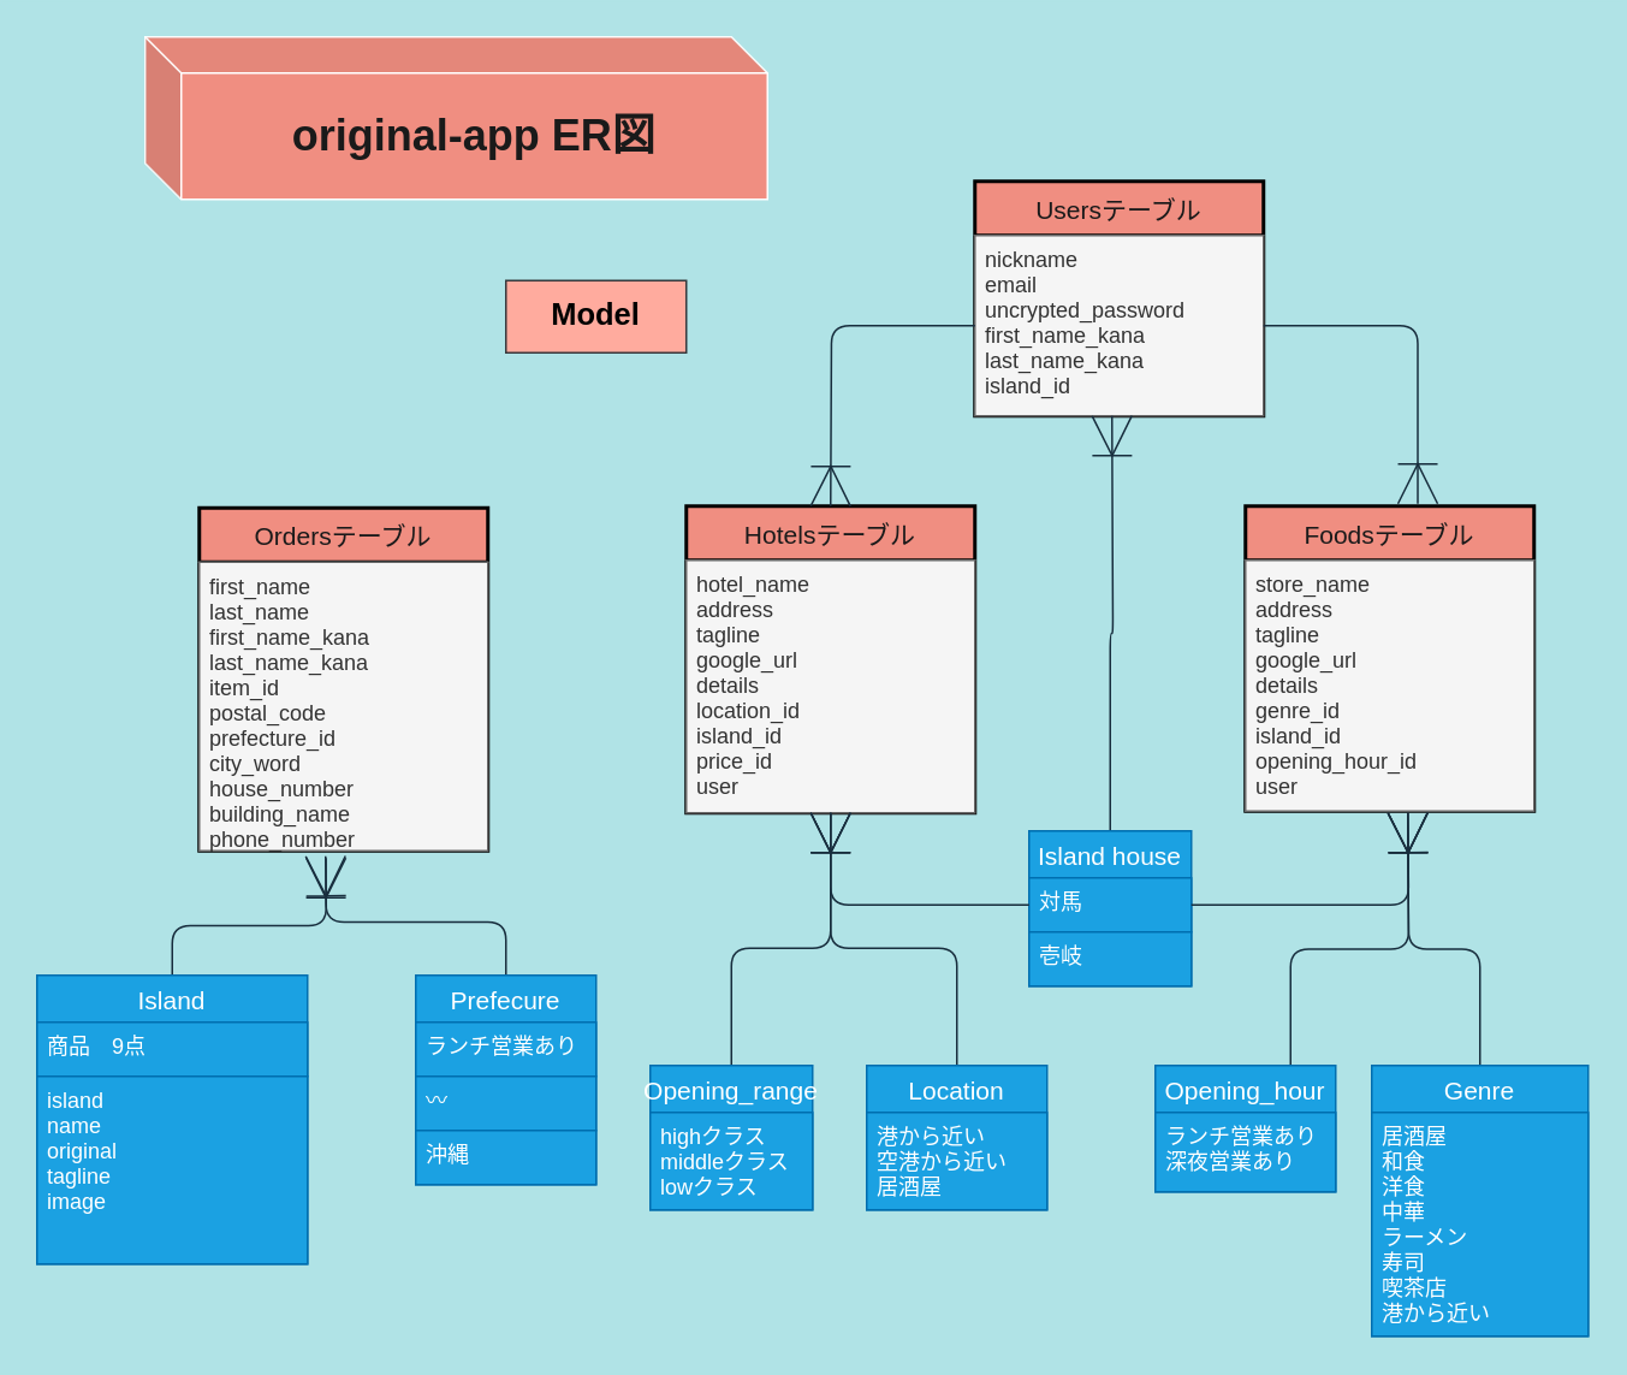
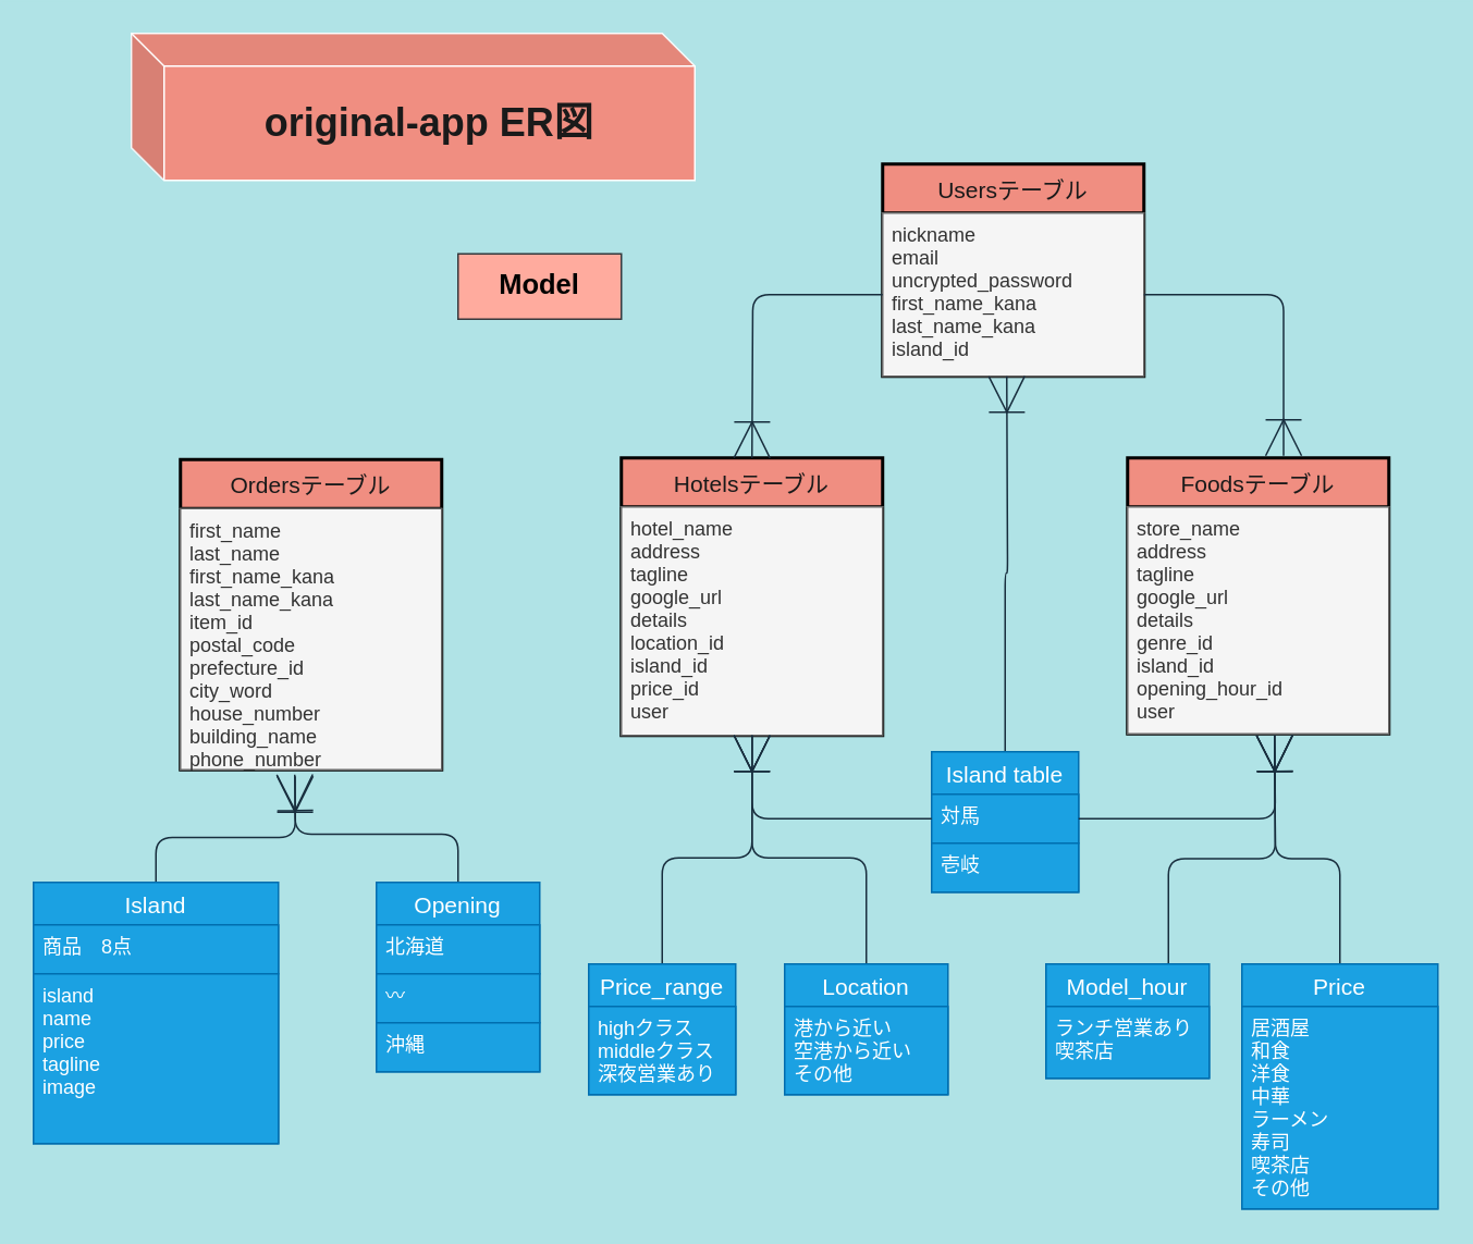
- <mxCell id="33" value="Island house" style="swimlane;fontStyle=0;childLayout=stackLayout;horizontal=1;startSize=26;horizontalStack=0;resizeParent=1;resizeParentMax=0;resizeLast=0;collapsible=1;marginBottom=0;align=center;fontSize=14;strokeColor=#006EAF;fillColor=#1ba1e2;fontColor=#ffffff;" vertex="1" parent="1"><mxGeometry x="570" y="460" width="90" height="86" as="geometry" /></mxCell>
+ <mxCell id="33" value="Island table" style="swimlane;fontStyle=0;childLayout=stackLayout;horizontal=1;startSize=26;horizontalStack=0;resizeParent=1;resizeParentMax=0;resizeLast=0;collapsible=1;marginBottom=0;align=center;fontSize=14;strokeColor=#006EAF;fillColor=#1ba1e2;fontColor=#ffffff;" vertex="1" parent="1"><mxGeometry x="570" y="460" width="90" height="86" as="geometry" /></mxCell>
- <mxCell id="28" value="Prefecure" style="swimlane;fontStyle=0;childLayout=stackLayout;horizontal=1;startSize=26;horizontalStack=0;resizeParent=1;resizeParentMax=0;resizeLast=0;collapsible=1;marginBottom=0;align=center;fontSize=14;fontColor=#ffffff;strokeColor=#006EAF;fillColor=#1ba1e2;" vertex="1" parent="1"><mxGeometry x="230" y="540" width="100" height="116" as="geometry" /></mxCell>
+ <mxCell id="28" value="Opening" style="swimlane;fontStyle=0;childLayout=stackLayout;horizontal=1;startSize=26;horizontalStack=0;resizeParent=1;resizeParentMax=0;resizeLast=0;collapsible=1;marginBottom=0;align=center;fontSize=14;fontColor=#ffffff;strokeColor=#006EAF;fillColor=#1ba1e2;" vertex="1" parent="1"><mxGeometry x="230" y="540" width="100" height="116" as="geometry" /></mxCell>
- <mxCell id="13" value="商品　9点" style="text;strokeColor=#006EAF;fillColor=#1ba1e2;spacingLeft=4;spacingRight=4;overflow=hidden;rotatable=0;points=[[0,0.5],[1,0.5]];portConstraint=eastwest;fontSize=12;fontColor=#ffffff;" vertex="1" parent="12"><mxGeometry y="26" width="150" height="30" as="geometry" /></mxCell>
+ <mxCell id="13" value="商品　8点" style="text;strokeColor=#006EAF;fillColor=#1ba1e2;spacingLeft=4;spacingRight=4;overflow=hidden;rotatable=0;points=[[0,0.5],[1,0.5]];portConstraint=eastwest;fontSize=12;fontColor=#ffffff;" vertex="1" parent="12"><mxGeometry y="26" width="150" height="30" as="geometry" /></mxCell>
- <mxCell id="29" value="ランチ営業あり" style="text;strokeColor=#006EAF;fillColor=#1ba1e2;spacingLeft=4;spacingRight=4;overflow=hidden;rotatable=0;points=[[0,0.5],[1,0.5]];portConstraint=eastwest;fontSize=12;fontColor=#ffffff;" vertex="1" parent="28"><mxGeometry y="26" width="100" height="30" as="geometry" /></mxCell>
+ <mxCell id="29" value="北海道" style="text;strokeColor=#006EAF;fillColor=#1ba1e2;spacingLeft=4;spacingRight=4;overflow=hidden;rotatable=0;points=[[0,0.5],[1,0.5]];portConstraint=eastwest;fontSize=12;fontColor=#ffffff;" vertex="1" parent="28"><mxGeometry y="26" width="100" height="30" as="geometry" /></mxCell>
- <mxCell id="16" value="Opening_range" style="swimlane;fontStyle=0;childLayout=stackLayout;horizontal=1;startSize=26;horizontalStack=0;resizeParent=1;resizeParentMax=0;resizeLast=0;collapsible=1;marginBottom=0;align=center;fontSize=14;fontColor=#ffffff;strokeColor=#006EAF;fillColor=#1ba1e2;" vertex="1" parent="1"><mxGeometry x="360" y="590" width="90" height="80" as="geometry" /></mxCell>
+ <mxCell id="16" value="Price_range" style="swimlane;fontStyle=0;childLayout=stackLayout;horizontal=1;startSize=26;horizontalStack=0;resizeParent=1;resizeParentMax=0;resizeLast=0;collapsible=1;marginBottom=0;align=center;fontSize=14;fontColor=#ffffff;strokeColor=#006EAF;fillColor=#1ba1e2;" vertex="1" parent="1"><mxGeometry x="360" y="590" width="90" height="80" as="geometry" /></mxCell>
- <mxCell id="19" value="Opening_hour" style="swimlane;fontStyle=0;childLayout=stackLayout;horizontal=1;startSize=26;horizontalStack=0;resizeParent=1;resizeParentMax=0;resizeLast=0;collapsible=1;marginBottom=0;align=center;fontSize=14;fontColor=#ffffff;strokeColor=#006EAF;fillColor=#1ba1e2;" vertex="1" parent="1"><mxGeometry x="640" y="590" width="100" height="70" as="geometry" /></mxCell>
+ <mxCell id="19" value="Model_hour" style="swimlane;fontStyle=0;childLayout=stackLayout;horizontal=1;startSize=26;horizontalStack=0;resizeParent=1;resizeParentMax=0;resizeLast=0;collapsible=1;marginBottom=0;align=center;fontSize=14;fontColor=#ffffff;strokeColor=#006EAF;fillColor=#1ba1e2;" vertex="1" parent="1"><mxGeometry x="640" y="590" width="100" height="70" as="geometry" /></mxCell>
- <mxCell id="22" value="Genre" style="swimlane;fontStyle=0;childLayout=stackLayout;horizontal=1;startSize=26;horizontalStack=0;resizeParent=1;resizeParentMax=0;resizeLast=0;collapsible=1;marginBottom=0;align=center;fontSize=14;fontColor=#ffffff;strokeColor=#006EAF;fillColor=#1ba1e2;" vertex="1" parent="1"><mxGeometry x="760" y="590" width="120" height="150" as="geometry" /></mxCell>
+ <mxCell id="22" value="Price" style="swimlane;fontStyle=0;childLayout=stackLayout;horizontal=1;startSize=26;horizontalStack=0;resizeParent=1;resizeParentMax=0;resizeLast=0;collapsible=1;marginBottom=0;align=center;fontSize=14;fontColor=#ffffff;strokeColor=#006EAF;fillColor=#1ba1e2;" vertex="1" parent="1"><mxGeometry x="760" y="590" width="120" height="150" as="geometry" /></mxCell>
- <mxCell id="14" value="island&#10;name&#10;original&#10;tagline&#10;image" style="text;strokeColor=#006EAF;fillColor=#1ba1e2;spacingLeft=4;spacingRight=4;overflow=hidden;rotatable=0;points=[[0,0.5],[1,0.5]];portConstraint=eastwest;fontSize=12;fontColor=#ffffff;" vertex="1" parent="12"><mxGeometry y="56" width="150" height="104" as="geometry" /></mxCell>
+ <mxCell id="14" value="island&#10;name&#10;price&#10;tagline&#10;image" style="text;strokeColor=#006EAF;fillColor=#1ba1e2;spacingLeft=4;spacingRight=4;overflow=hidden;rotatable=0;points=[[0,0.5],[1,0.5]];portConstraint=eastwest;fontSize=12;fontColor=#ffffff;" vertex="1" parent="12"><mxGeometry y="56" width="150" height="104" as="geometry" /></mxCell>
- <mxCell id="17" value="highクラス&#10;middleクラス&#10;lowクラス" style="text;strokeColor=#006EAF;fillColor=#1ba1e2;spacingLeft=4;spacingRight=4;overflow=hidden;rotatable=0;points=[[0,0.5],[1,0.5]];portConstraint=eastwest;fontSize=12;fontColor=#ffffff;" vertex="1" parent="16"><mxGeometry y="26" width="90" height="54" as="geometry" /></mxCell>
+ <mxCell id="17" value="highクラス&#10;middleクラス&#10;深夜営業あり" style="text;strokeColor=#006EAF;fillColor=#1ba1e2;spacingLeft=4;spacingRight=4;overflow=hidden;rotatable=0;points=[[0,0.5],[1,0.5]];portConstraint=eastwest;fontSize=12;fontColor=#ffffff;" vertex="1" parent="16"><mxGeometry y="26" width="90" height="54" as="geometry" /></mxCell>
- <mxCell id="26" value="港から近い&#10;空港から近い&#10;居酒屋" style="text;strokeColor=#006EAF;fillColor=#1ba1e2;spacingLeft=4;spacingRight=4;overflow=hidden;rotatable=0;points=[[0,0.5],[1,0.5]];portConstraint=eastwest;fontSize=12;fontColor=#ffffff;" vertex="1" parent="25"><mxGeometry y="26" width="100" height="54" as="geometry" /></mxCell>
+ <mxCell id="26" value="港から近い&#10;空港から近い&#10;その他" style="text;strokeColor=#006EAF;fillColor=#1ba1e2;spacingLeft=4;spacingRight=4;overflow=hidden;rotatable=0;points=[[0,0.5],[1,0.5]];portConstraint=eastwest;fontSize=12;fontColor=#ffffff;" vertex="1" parent="25"><mxGeometry y="26" width="100" height="54" as="geometry" /></mxCell>
- <mxCell id="20" value="ランチ営業あり&#10;深夜営業あり" style="text;strokeColor=#006EAF;fillColor=#1ba1e2;spacingLeft=4;spacingRight=4;overflow=hidden;rotatable=0;points=[[0,0.5],[1,0.5]];portConstraint=eastwest;fontSize=12;fontColor=#ffffff;" vertex="1" parent="19"><mxGeometry y="26" width="100" height="44" as="geometry" /></mxCell>
+ <mxCell id="20" value="ランチ営業あり&#10;喫茶店" style="text;strokeColor=#006EAF;fillColor=#1ba1e2;spacingLeft=4;spacingRight=4;overflow=hidden;rotatable=0;points=[[0,0.5],[1,0.5]];portConstraint=eastwest;fontSize=12;fontColor=#ffffff;" vertex="1" parent="19"><mxGeometry y="26" width="100" height="44" as="geometry" /></mxCell>
- <mxCell id="23" value="居酒屋&#10;和食&#10;洋食&#10;中華&#10;ラーメン&#10;寿司&#10;喫茶店&#10;港から近い" style="text;strokeColor=#006EAF;fillColor=#1ba1e2;spacingLeft=4;spacingRight=4;overflow=hidden;rotatable=0;points=[[0,0.5],[1,0.5]];portConstraint=eastwest;fontSize=12;fontColor=#ffffff;" vertex="1" parent="22"><mxGeometry y="26" width="120" height="124" as="geometry" /></mxCell>
+ <mxCell id="23" value="居酒屋&#10;和食&#10;洋食&#10;中華&#10;ラーメン&#10;寿司&#10;喫茶店&#10;その他" style="text;strokeColor=#006EAF;fillColor=#1ba1e2;spacingLeft=4;spacingRight=4;overflow=hidden;rotatable=0;points=[[0,0.5],[1,0.5]];portConstraint=eastwest;fontSize=12;fontColor=#ffffff;" vertex="1" parent="22"><mxGeometry y="26" width="120" height="124" as="geometry" /></mxCell>
